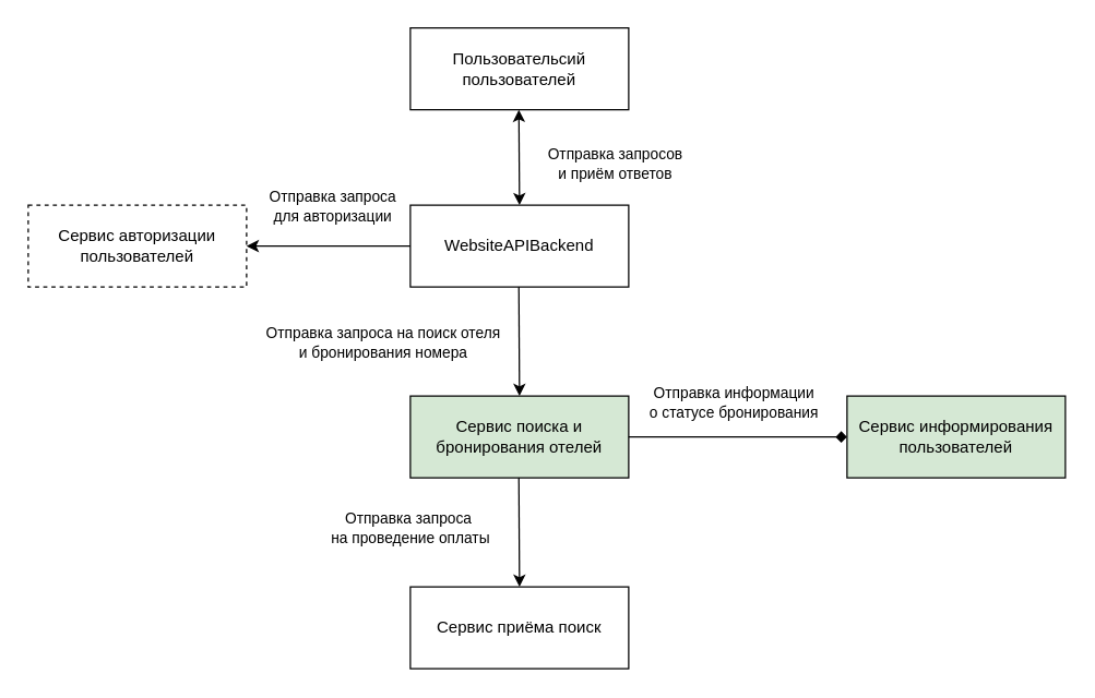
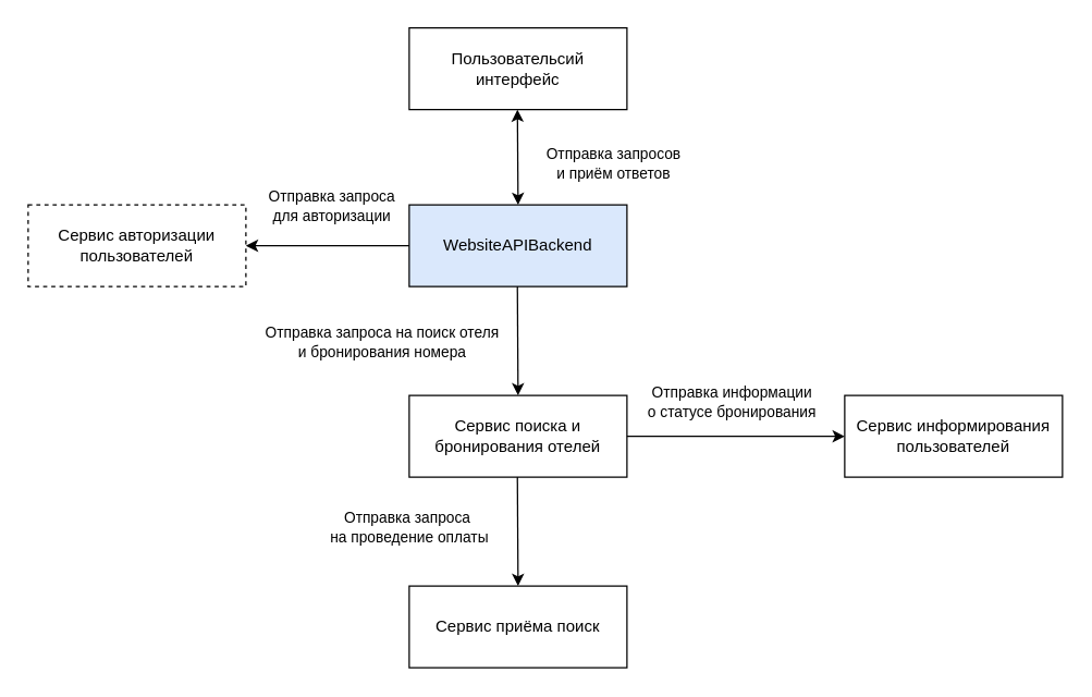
- <mxCell id="2" value="Пользовательсий пользователей" style="rounded=0;whiteSpace=wrap;html=1;" parent="1" vertex="1"><mxGeometry x="300" y="20" width="160" height="60" as="geometry" /></mxCell>
+ <mxCell id="2" value="Пользовательсий интерфейс" style="rounded=0;whiteSpace=wrap;html=1;" parent="1" vertex="1"><mxGeometry x="300" y="20" width="160" height="60" as="geometry" /></mxCell>
- <mxCell id="3" value="&lt;div style=&quot;text-align: left;&quot;&gt;&lt;span style=&quot;background-color: initial;&quot;&gt;WebsiteAPIBackend&lt;/span&gt;&lt;/div&gt;" style="rounded=0;whiteSpace=wrap;html=1;" parent="1" vertex="1"><mxGeometry x="300" y="150" width="160" height="60" as="geometry" /></mxCell>
+ <mxCell id="3" value="&lt;div style=&quot;text-align: left;&quot;&gt;&lt;span style=&quot;background-color: initial;&quot;&gt;WebsiteAPIBackend&lt;/span&gt;&lt;/div&gt;" style="rounded=0;whiteSpace=wrap;html=1;fillColor=#dae8fc;" parent="1" vertex="1"><mxGeometry x="300" y="150" width="160" height="60" as="geometry" /></mxCell>
- <mxCell id="6" value="Сервис поиска и бронирования отелей" style="rounded=0;whiteSpace=wrap;html=1;fillColor=#d5e8d4;" parent="1" vertex="1"><mxGeometry x="300" y="290" width="160" height="60" as="geometry" /></mxCell>
+ <mxCell id="6" value="Сервис поиска и бронирования отелей" style="rounded=0;whiteSpace=wrap;html=1;" parent="1" vertex="1"><mxGeometry x="300" y="290" width="160" height="60" as="geometry" /></mxCell>
- <mxCell id="16" value="" style="endArrow=diamond;html=1;entryX=0;entryY=0.5;entryDx=0;entryDy=0;exitX=1;exitY=0.5;exitDx=0;exitDy=0;" edge="1" parent="1" source="6" target="15"><mxGeometry width="50" height="50" relative="1" as="geometry"><mxPoint x="486" y="320" as="sourcePoint" /><mxPoint x="536" y="280" as="targetPoint" /></mxGeometry></mxCell>
+ <mxCell id="16" value="" style="endArrow=classic;html=1;entryX=0;entryY=0.5;entryDx=0;entryDy=0;exitX=1;exitY=0.5;exitDx=0;exitDy=0;" edge="1" parent="1" source="6" target="15"><mxGeometry width="50" height="50" relative="1" as="geometry"><mxPoint x="486" y="320" as="sourcePoint" /><mxPoint x="536" y="280" as="targetPoint" /></mxGeometry></mxCell>
- <mxCell id="15" value="Сервис информирования пользователей" style="rounded=0;whiteSpace=wrap;html=1;fillColor=#d5e8d4;" parent="1" vertex="1"><mxGeometry x="620" y="290" width="160" height="60" as="geometry" /></mxCell>
+ <mxCell id="15" value="Сервис информирования пользователей" style="rounded=0;whiteSpace=wrap;html=1;" parent="1" vertex="1"><mxGeometry x="620" y="290" width="160" height="60" as="geometry" /></mxCell>
